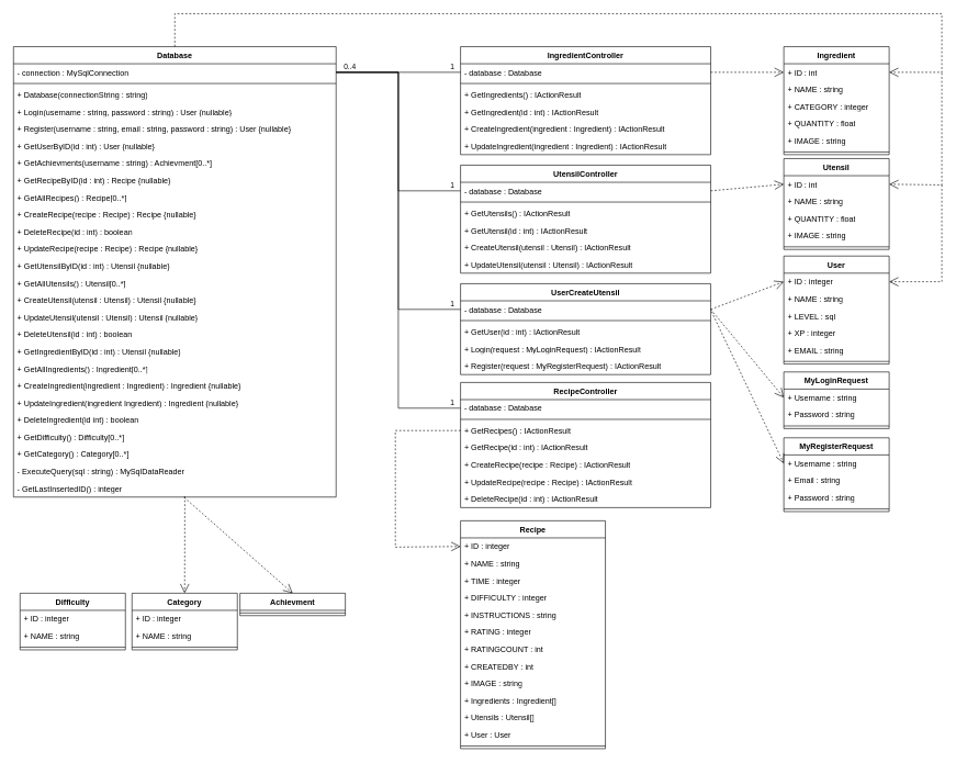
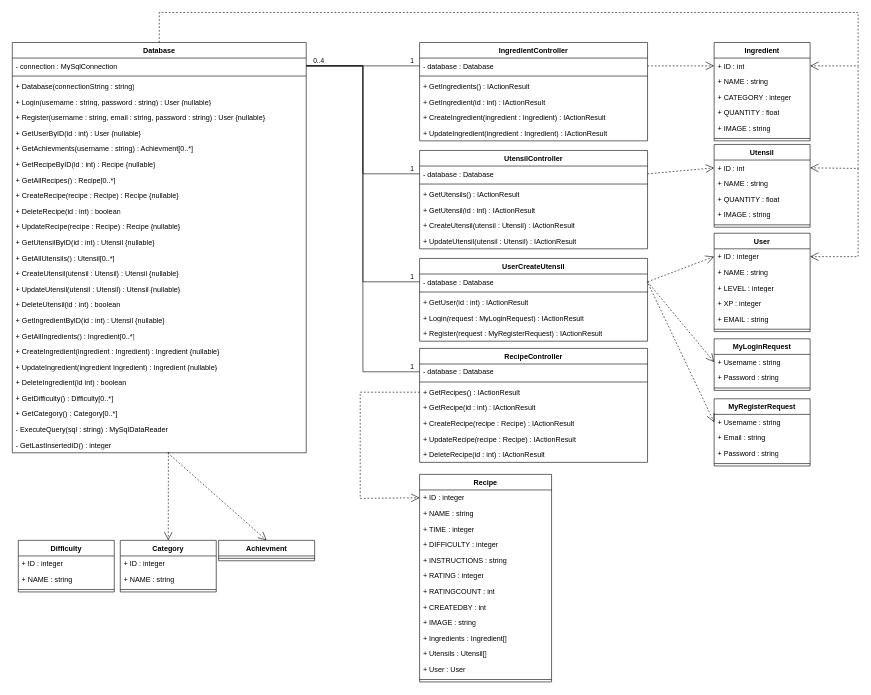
- <mxCell id="115" value="+ LEVEL : sql" style="text;strokeColor=none;fillColor=none;align=left;verticalAlign=top;spacingLeft=4;spacingRight=4;overflow=hidden;rotatable=0;points=[[0,0.5],[1,0.5]];portConstraint=eastwest;whiteSpace=wrap;html=1;" vertex="1" parent="112"><mxGeometry y="78" width="160" height="26" as="geometry" /></mxCell>
+ <mxCell id="115" value="+ LEVEL : integer" style="text;strokeColor=none;fillColor=none;align=left;verticalAlign=top;spacingLeft=4;spacingRight=4;overflow=hidden;rotatable=0;points=[[0,0.5],[1,0.5]];portConstraint=eastwest;whiteSpace=wrap;html=1;" vertex="1" parent="112"><mxGeometry y="78" width="160" height="26" as="geometry" /></mxCell>
